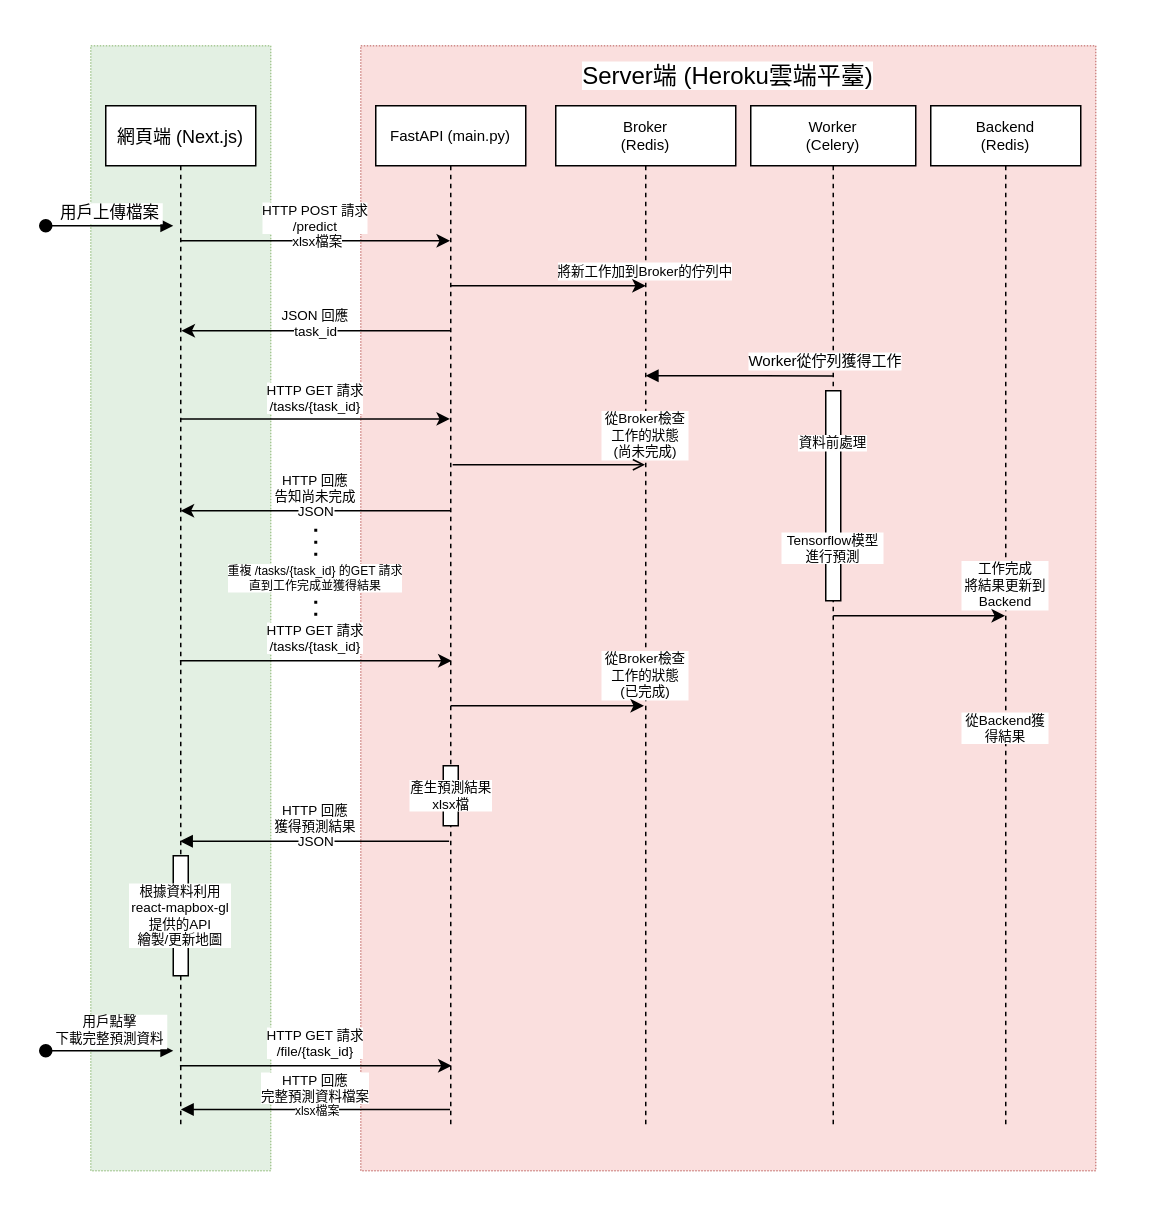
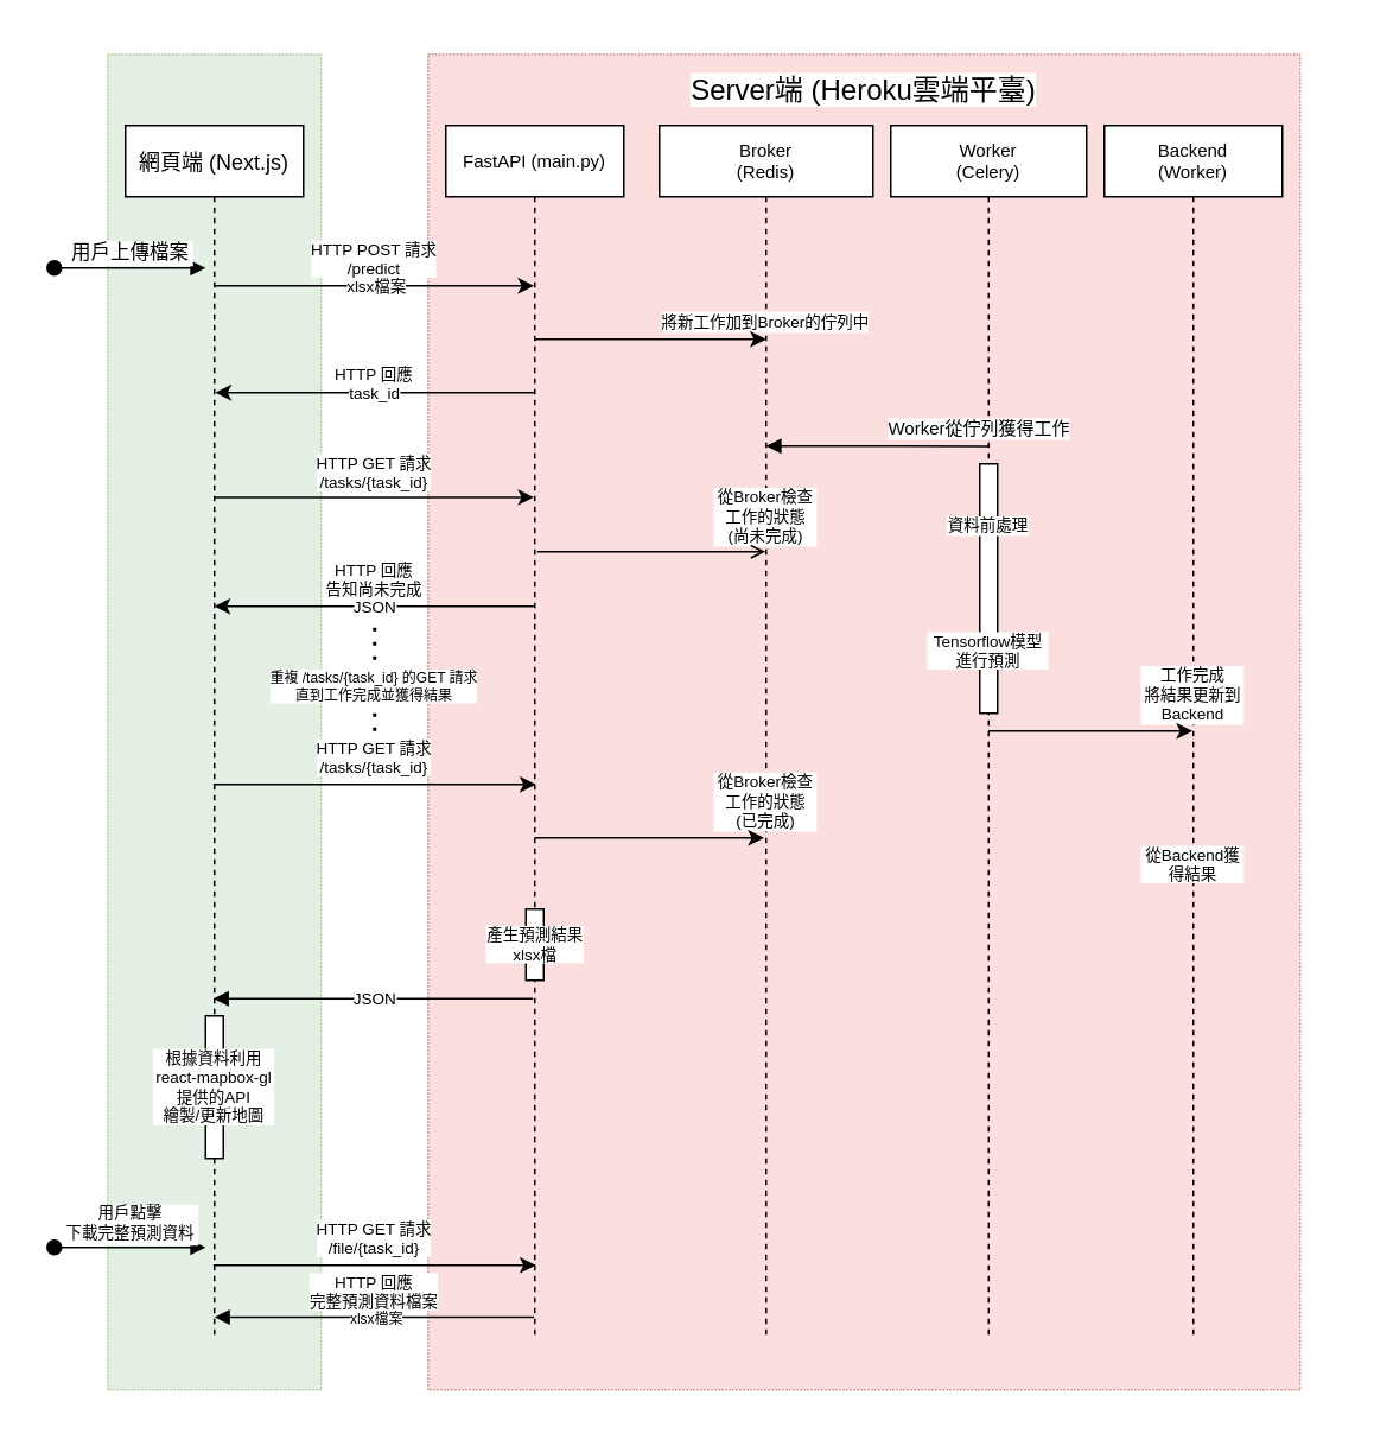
- <mxCell id="25" value="Backend&#10;(Redis)" style="shape=umlLifeline;perimeter=lifelinePerimeter;container=1;collapsible=0;recursiveResize=0;rounded=0;shadow=0;strokeWidth=1;fontSize=10;" vertex="1" parent="1"><mxGeometry x="620" y="70" width="100" height="680" as="geometry" /></mxCell>
+ <mxCell id="25" value="Backend&#10;(Worker)" style="shape=umlLifeline;perimeter=lifelinePerimeter;container=1;collapsible=0;recursiveResize=0;rounded=0;shadow=0;strokeWidth=1;fontSize=10;" vertex="1" parent="1"><mxGeometry x="620" y="70" width="100" height="680" as="geometry" /></mxCell>
- <mxCell id="33" value="JSON 回應" style="text;html=1;strokeColor=none;fillColor=none;align=center;verticalAlign=middle;whiteSpace=wrap;rounded=0;shadow=0;glass=0;labelBackgroundColor=default;sketch=0;fontSize=9;opacity=65;" vertex="1" parent="1"><mxGeometry x="180" y="200" width="60" height="20" as="geometry" /></mxCell>
+ <mxCell id="33" value="HTTP 回應" style="text;html=1;strokeColor=none;fillColor=none;align=center;verticalAlign=middle;whiteSpace=wrap;rounded=0;shadow=0;glass=0;labelBackgroundColor=default;sketch=0;fontSize=9;opacity=65;" vertex="1" parent="1"><mxGeometry x="180" y="200" width="60" height="20" as="geometry" /></mxCell>
- <mxCell id="46" value="&lt;div&gt;HTTP 回應&lt;/div&gt;&lt;div&gt;獲得預測結果&lt;br&gt;&lt;/div&gt;" style="text;html=1;strokeColor=none;fillColor=none;align=center;verticalAlign=middle;whiteSpace=wrap;rounded=0;shadow=0;glass=0;labelBackgroundColor=default;sketch=0;fontSize=9;opacity=65;" vertex="1" parent="1"><mxGeometry x="180" y="530" width="60" height="30" as="geometry" /></mxCell>
